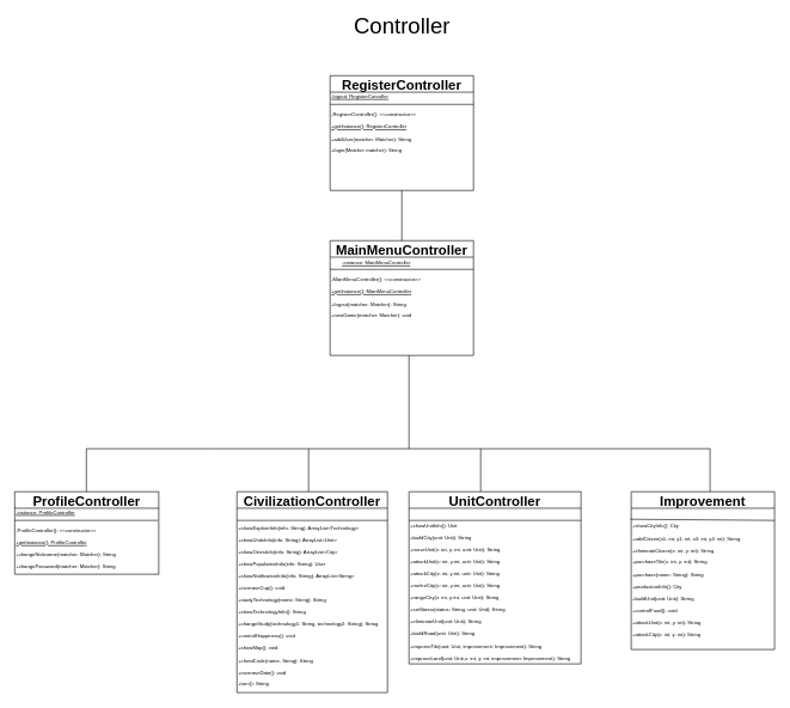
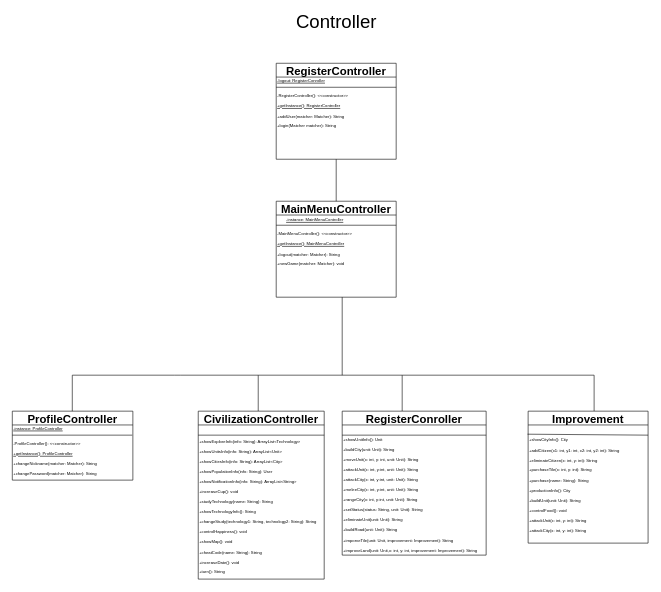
- <mxCell id="22" value="UnitController" style="swimlane;fontSize=19;strokeColor=default;" parent="1" vertex="1"><mxGeometry x="570" y="685" width="240" height="240" as="geometry"><mxRectangle x="460" y="660" width="180" height="30" as="alternateBounds" /></mxGeometry></mxCell>
+ <mxCell id="22" value="RegisterConroller" style="swimlane;fontSize=19;strokeColor=default;" parent="1" vertex="1"><mxGeometry x="570" y="685" width="240" height="240" as="geometry"><mxRectangle x="460" y="660" width="180" height="30" as="alternateBounds" /></mxGeometry></mxCell>
